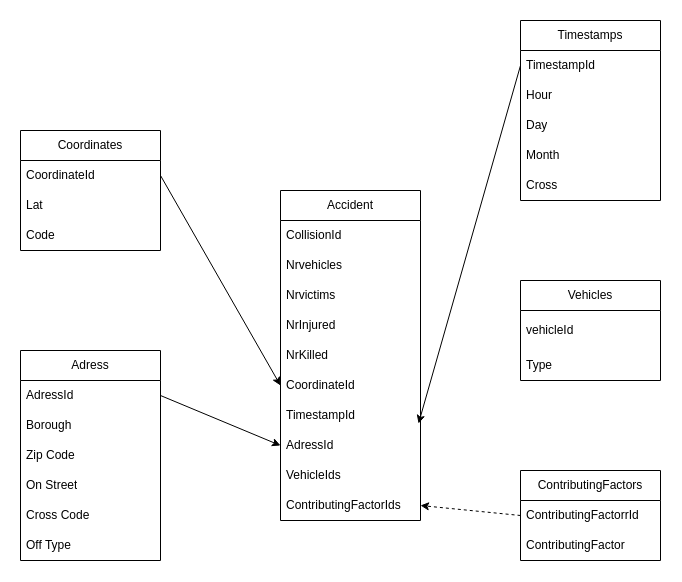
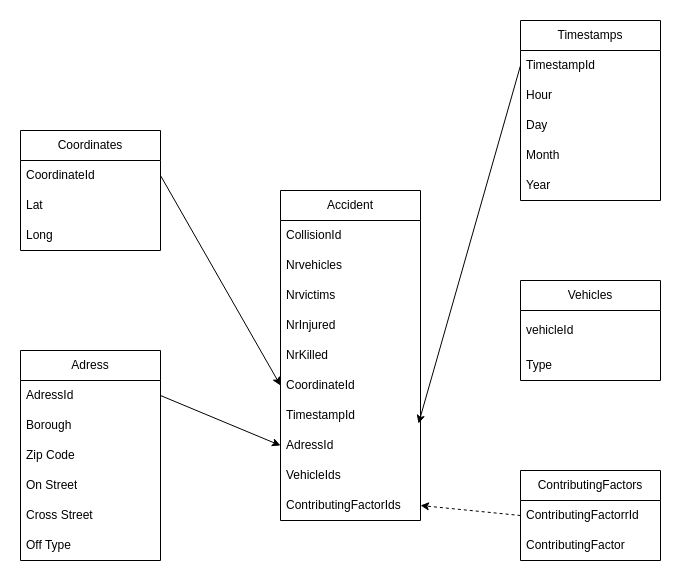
- <mxCell id="29" value="Cross" style="text;strokeColor=none;fillColor=none;align=left;verticalAlign=middle;spacingLeft=4;spacingRight=4;overflow=hidden;points=[[0,0.5],[1,0.5]];portConstraint=eastwest;rotatable=0;whiteSpace=wrap;html=1;" parent="24" vertex="1"><mxGeometry y="150" width="140" height="30" as="geometry" /></mxCell>
+ <mxCell id="29" value="Year" style="text;strokeColor=none;fillColor=none;align=left;verticalAlign=middle;spacingLeft=4;spacingRight=4;overflow=hidden;points=[[0,0.5],[1,0.5]];portConstraint=eastwest;rotatable=0;whiteSpace=wrap;html=1;" parent="24" vertex="1"><mxGeometry y="150" width="140" height="30" as="geometry" /></mxCell>
- <mxCell id="23" value="Code" style="text;strokeColor=none;fillColor=none;align=left;verticalAlign=middle;spacingLeft=4;spacingRight=4;overflow=hidden;points=[[0,0.5],[1,0.5]];portConstraint=eastwest;rotatable=0;whiteSpace=wrap;html=1;" parent="20" vertex="1"><mxGeometry y="90" width="140" height="30" as="geometry" /></mxCell>
+ <mxCell id="23" value="Long" style="text;strokeColor=none;fillColor=none;align=left;verticalAlign=middle;spacingLeft=4;spacingRight=4;overflow=hidden;points=[[0,0.5],[1,0.5]];portConstraint=eastwest;rotatable=0;whiteSpace=wrap;html=1;" parent="20" vertex="1"><mxGeometry y="90" width="140" height="30" as="geometry" /></mxCell>
- <mxCell id="18" value="Cross Code" style="text;strokeColor=none;fillColor=none;align=left;verticalAlign=middle;spacingLeft=4;spacingRight=4;overflow=hidden;points=[[0,0.5],[1,0.5]];portConstraint=eastwest;rotatable=0;whiteSpace=wrap;html=1;" parent="13" vertex="1"><mxGeometry y="150" width="140" height="30" as="geometry" /></mxCell>
+ <mxCell id="18" value="Cross Street" style="text;strokeColor=none;fillColor=none;align=left;verticalAlign=middle;spacingLeft=4;spacingRight=4;overflow=hidden;points=[[0,0.5],[1,0.5]];portConstraint=eastwest;rotatable=0;whiteSpace=wrap;html=1;" parent="13" vertex="1"><mxGeometry y="150" width="140" height="30" as="geometry" /></mxCell>
